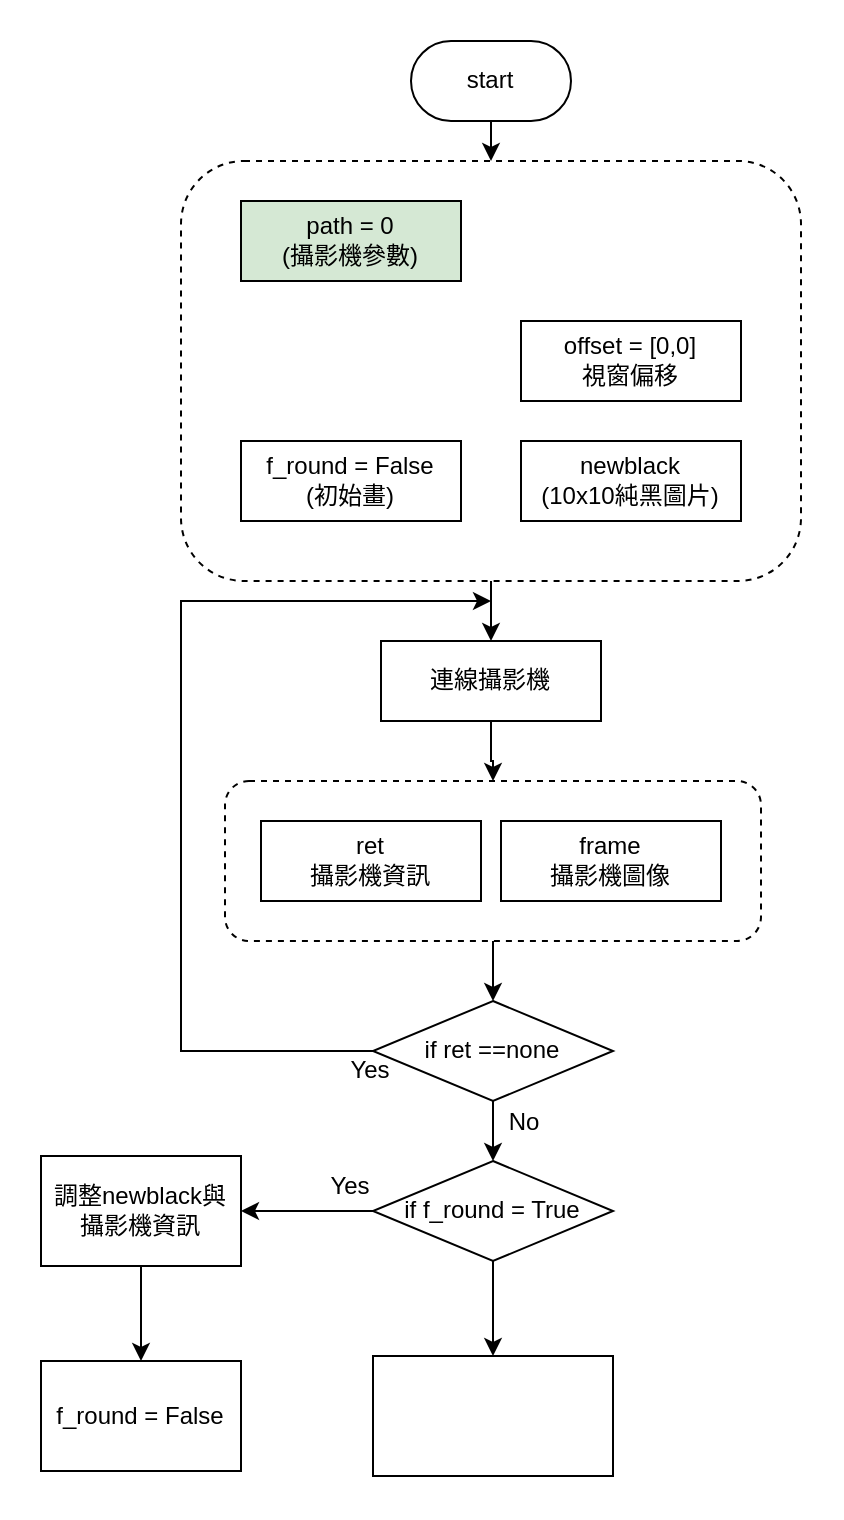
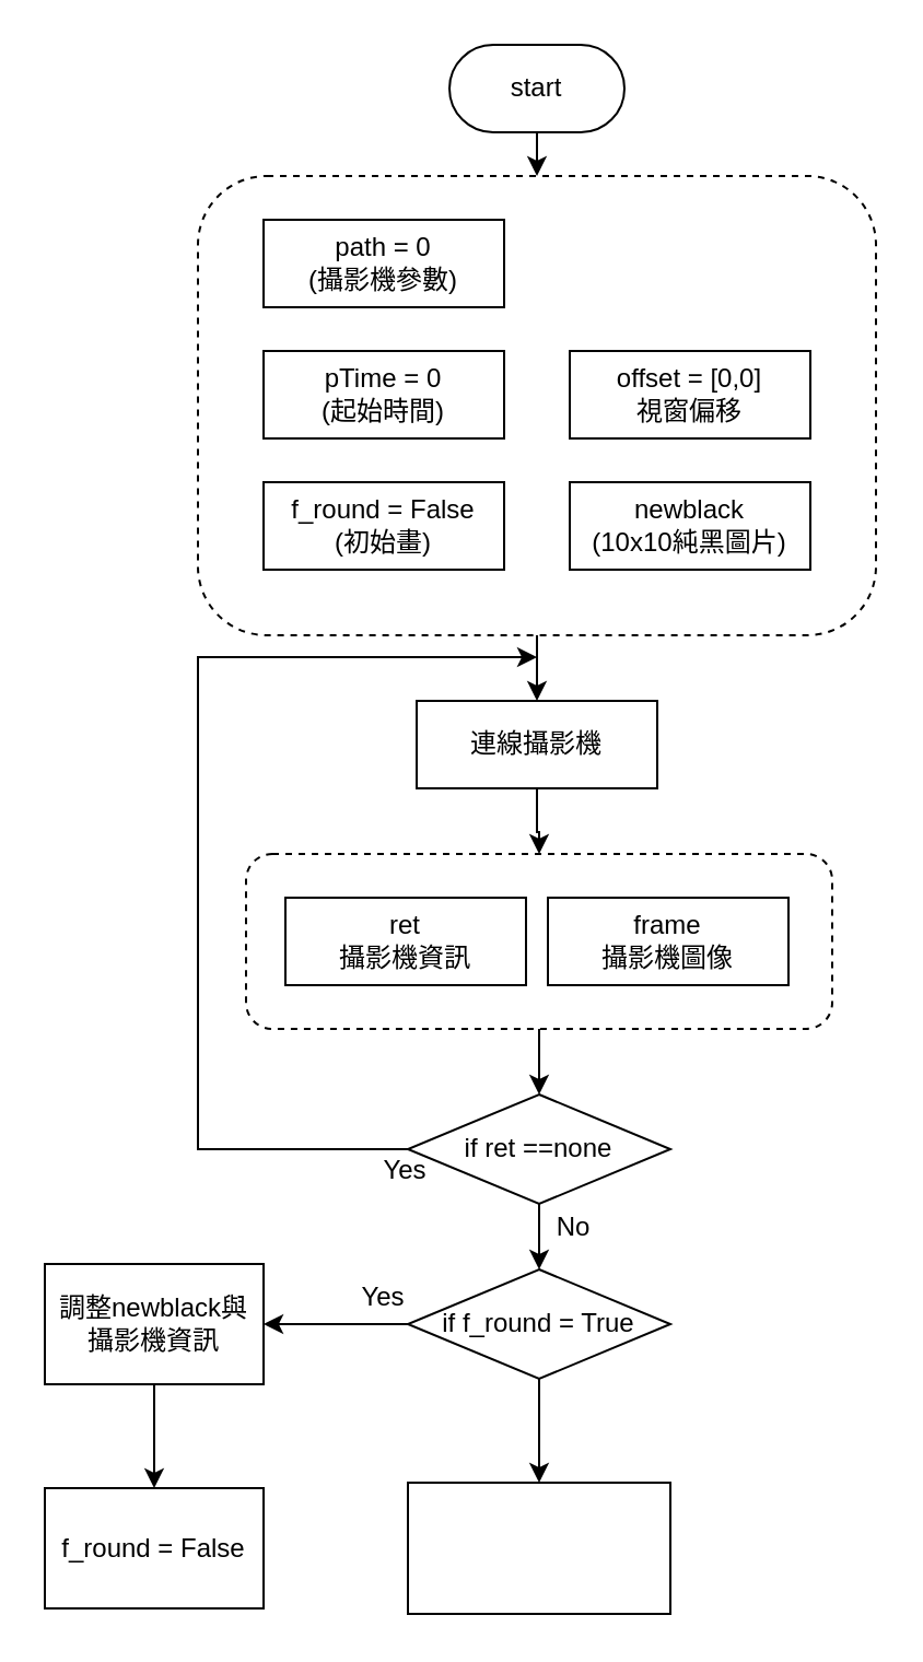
- <mxCell id="8" value="path = 0&lt;br&gt;(攝影機參數)" style="rounded=0;whiteSpace=wrap;html=1;fillColor=#d5e8d4;" vertex="1" parent="6"><mxGeometry x="30" y="20" width="110" height="40" as="geometry" /></mxCell>
+ <mxCell id="8" value="path = 0&lt;br&gt;(攝影機參數)" style="rounded=0;whiteSpace=wrap;html=1;" vertex="1" parent="6"><mxGeometry x="30" y="20" width="110" height="40" as="geometry" /></mxCell>
+ <mxCell id="9" value="pTime&amp;nbsp;= 0&lt;br&gt;(起始時間)" style="rounded=0;whiteSpace=wrap;html=1;" vertex="1" parent="6"><mxGeometry x="30" y="80" width="110" height="40" as="geometry" /></mxCell>
